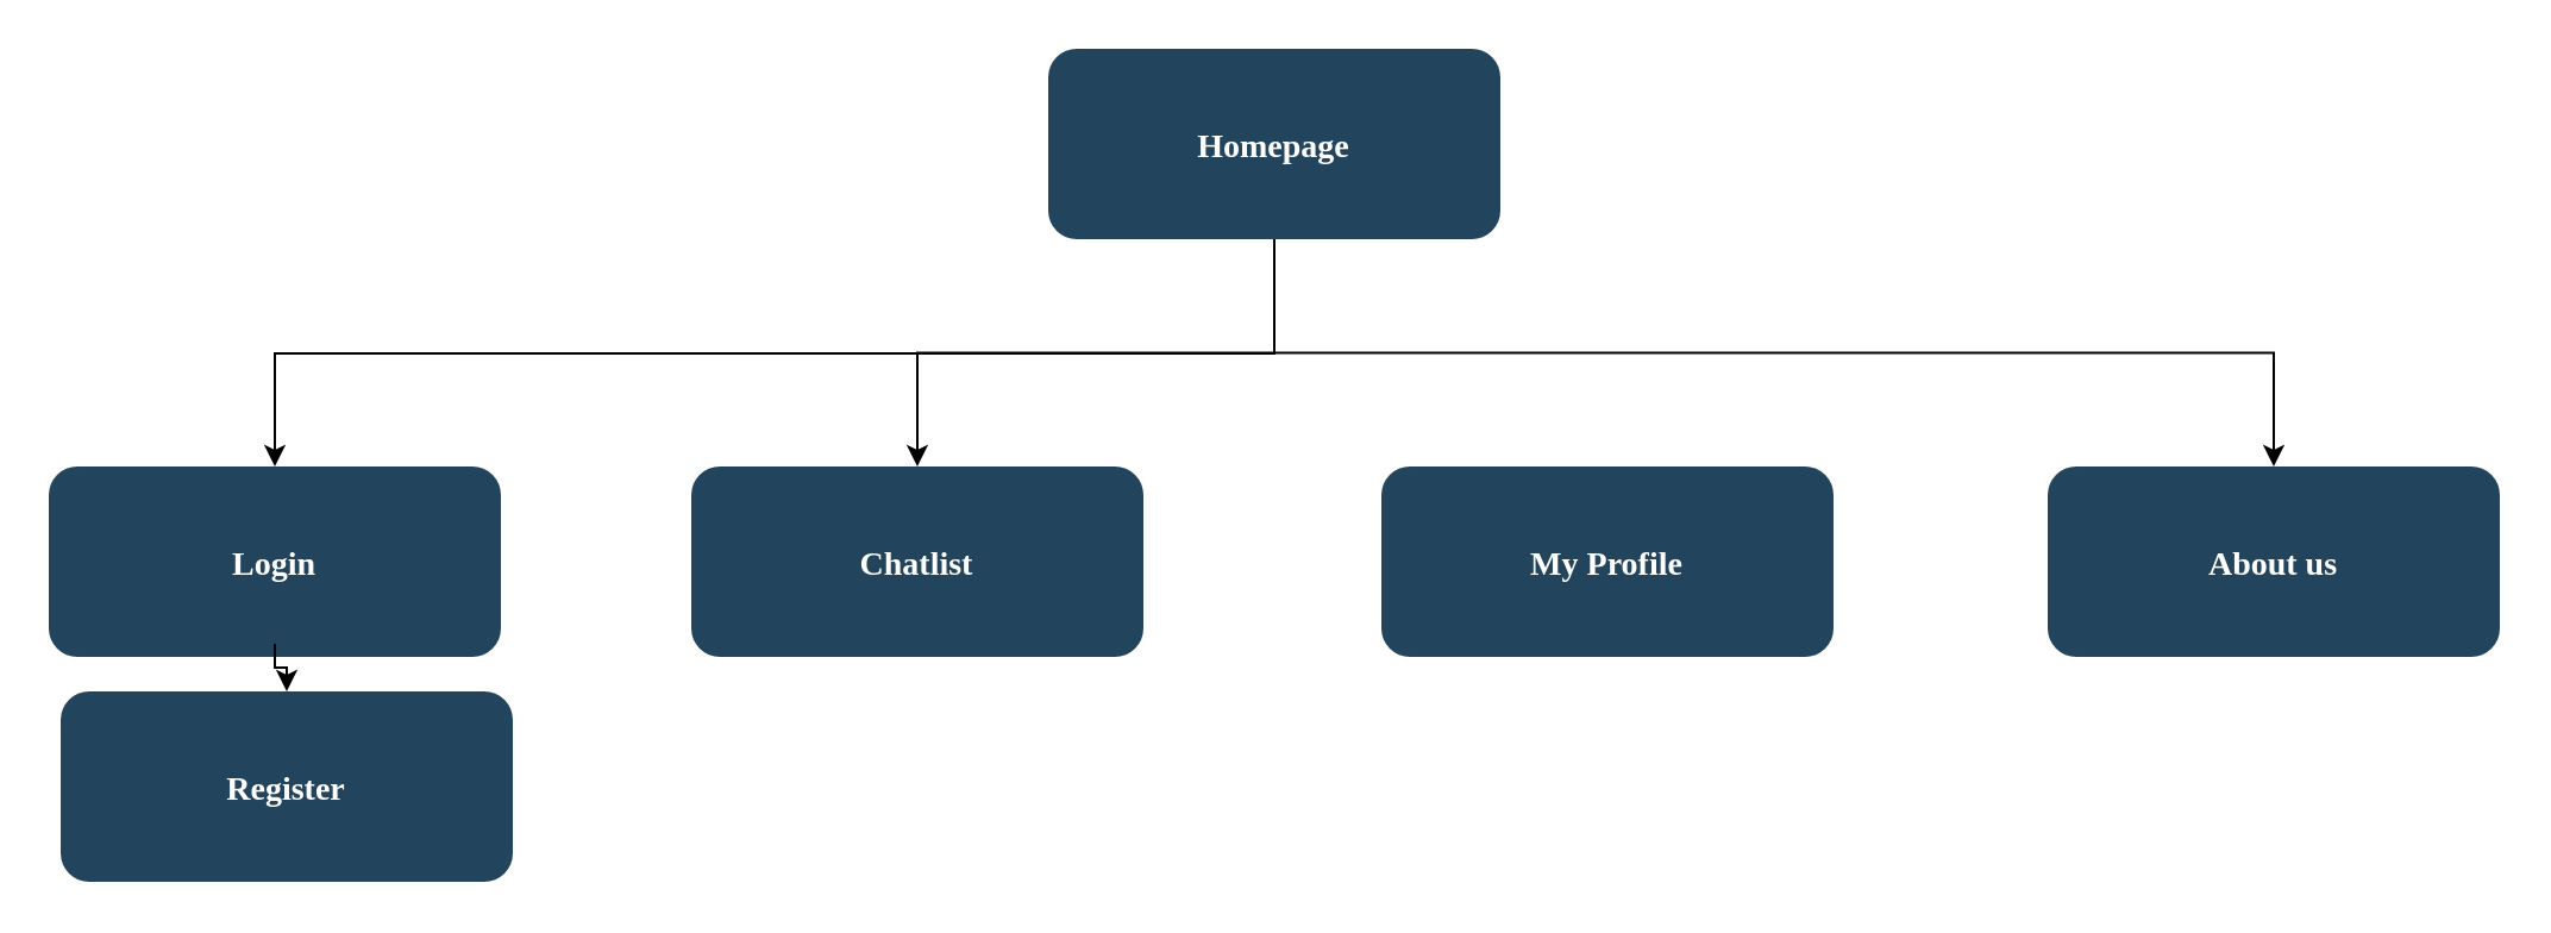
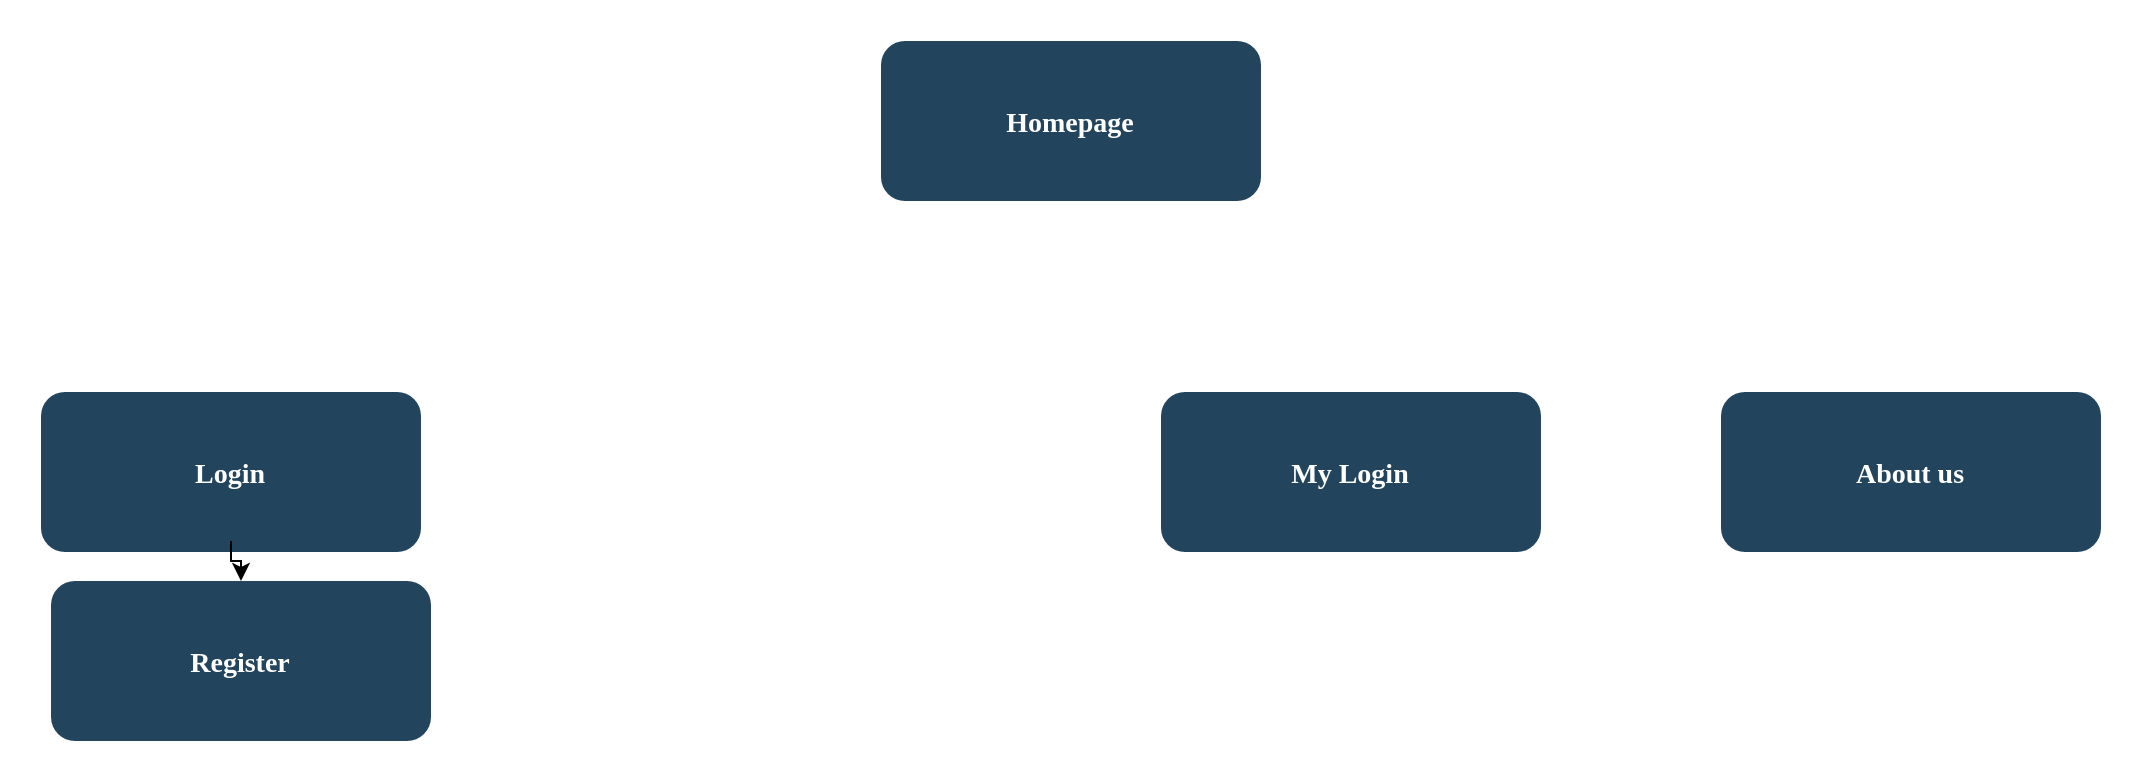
- <mxCell id="8" value="" style="edgeStyle=elbowEdgeStyle;elbow=vertical;strokeWidth=1;rounded=0" parent="1" source="4" target="6" edge="1"><mxGeometry x="-23" y="135.5" width="100" height="100" as="geometry"><mxPoint x="-213" y="95.5" as="sourcePoint" /><mxPoint x="-113" y="-4.5" as="targetPoint" /></mxGeometry></mxCell>
- <mxCell id="2" style="edgeStyle=orthogonalEdgeStyle;rounded=0;orthogonalLoop=1;jettySize=auto;html=1;entryX=0.5;entryY=0;entryDx=0;entryDy=0;strokeWidth=1;exitX=0.5;exitY=1;exitDx=0;exitDy=0;" edge="1" parent="1" source="4" target="9"><mxGeometry relative="1" as="geometry" /></mxCell>
- <mxCell id="3" style="edgeStyle=orthogonalEdgeStyle;rounded=0;orthogonalLoop=1;jettySize=auto;html=1;strokeWidth=1;" edge="1" parent="1" source="4" target="10"><mxGeometry relative="1" as="geometry" /></mxCell>
- <mxCell id="10" value="Chatlist" style="rounded=1;fillColor=#23445D;gradientColor=none;strokeColor=none;fontColor=#FFFFFF;fontStyle=1;fontFamily=Tahoma;fontSize=14" vertex="1" parent="1"><mxGeometry x="290" y="195.5" width="190" height="80" as="geometry" /></mxCell>
- <mxCell id="11" value="My Profile" style="rounded=1;fillColor=#23445D;gradientColor=none;strokeColor=none;fontColor=#FFFFFF;fontStyle=1;fontFamily=Tahoma;fontSize=14" vertex="1" parent="1"><mxGeometry x="580" y="195.5" width="190" height="80" as="geometry" /></mxCell>
+ <mxCell id="11" value="My Login" style="rounded=1;fillColor=#23445D;gradientColor=none;strokeColor=none;fontColor=#FFFFFF;fontStyle=1;fontFamily=Tahoma;fontSize=14" vertex="1" parent="1"><mxGeometry x="580" y="195.5" width="190" height="80" as="geometry" /></mxCell>
